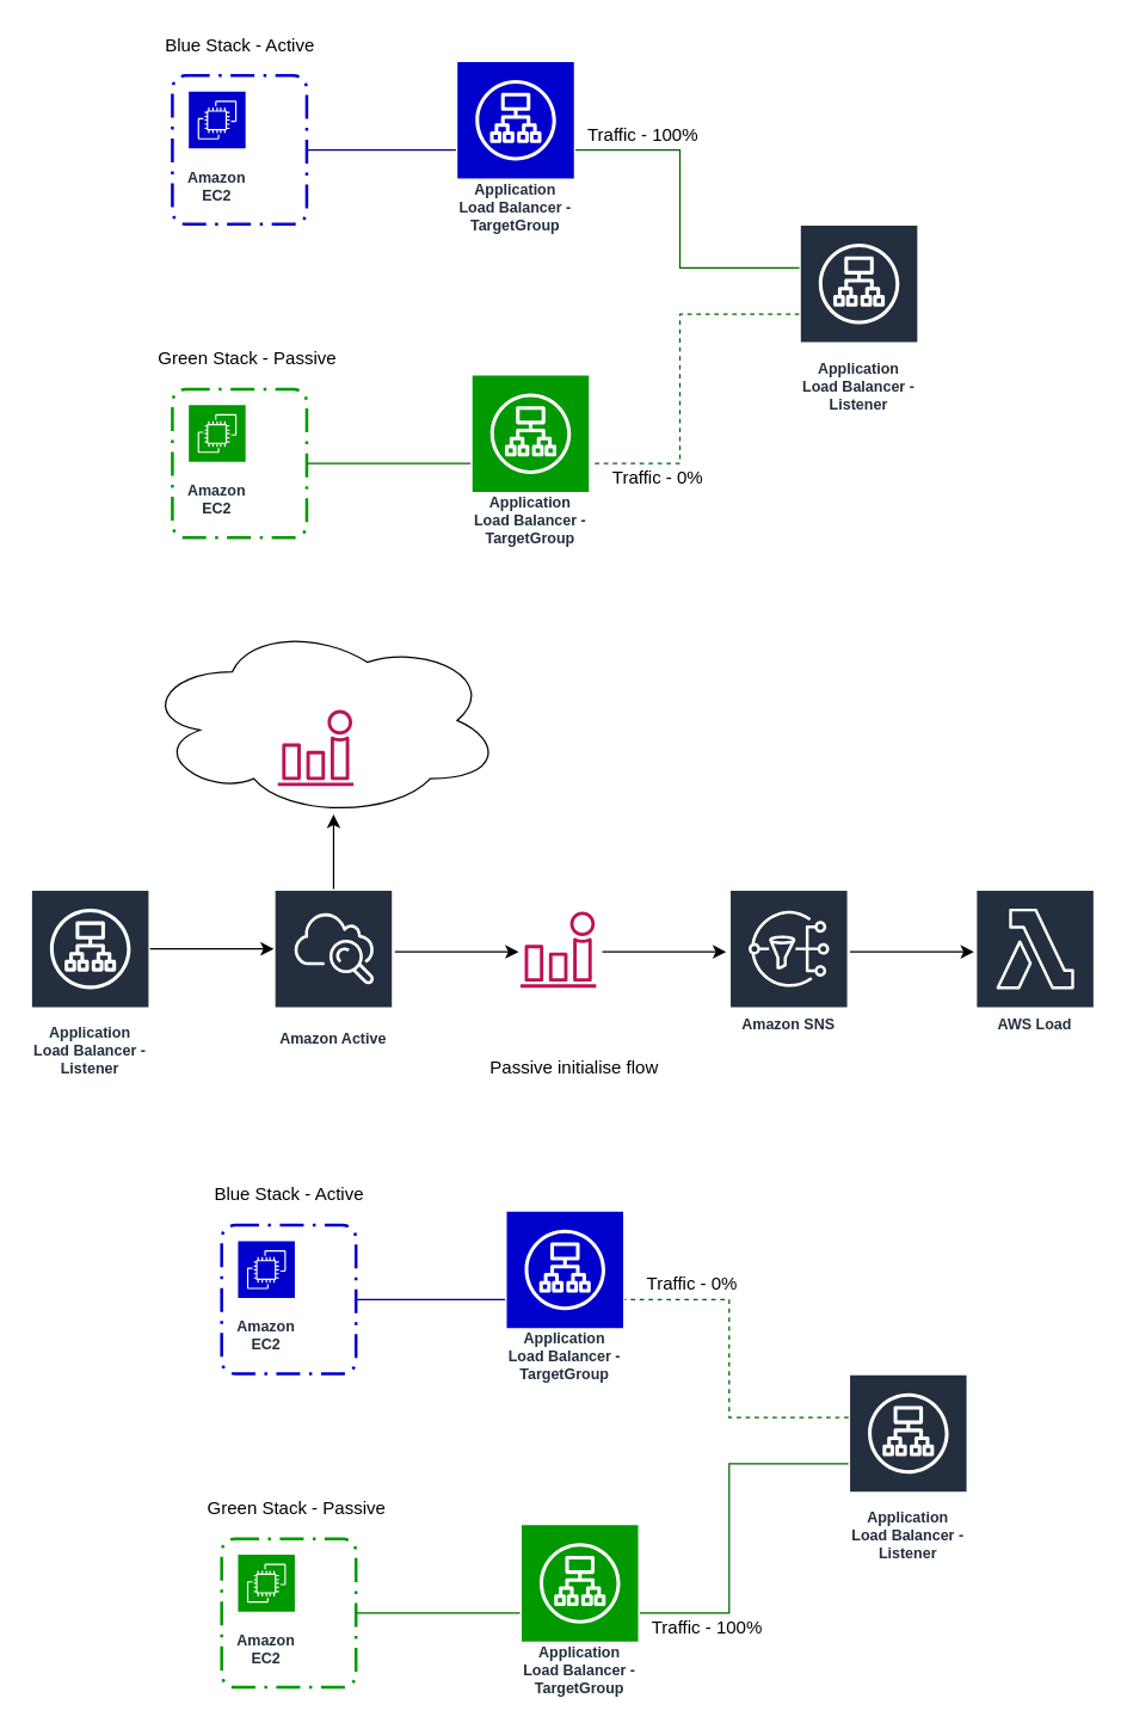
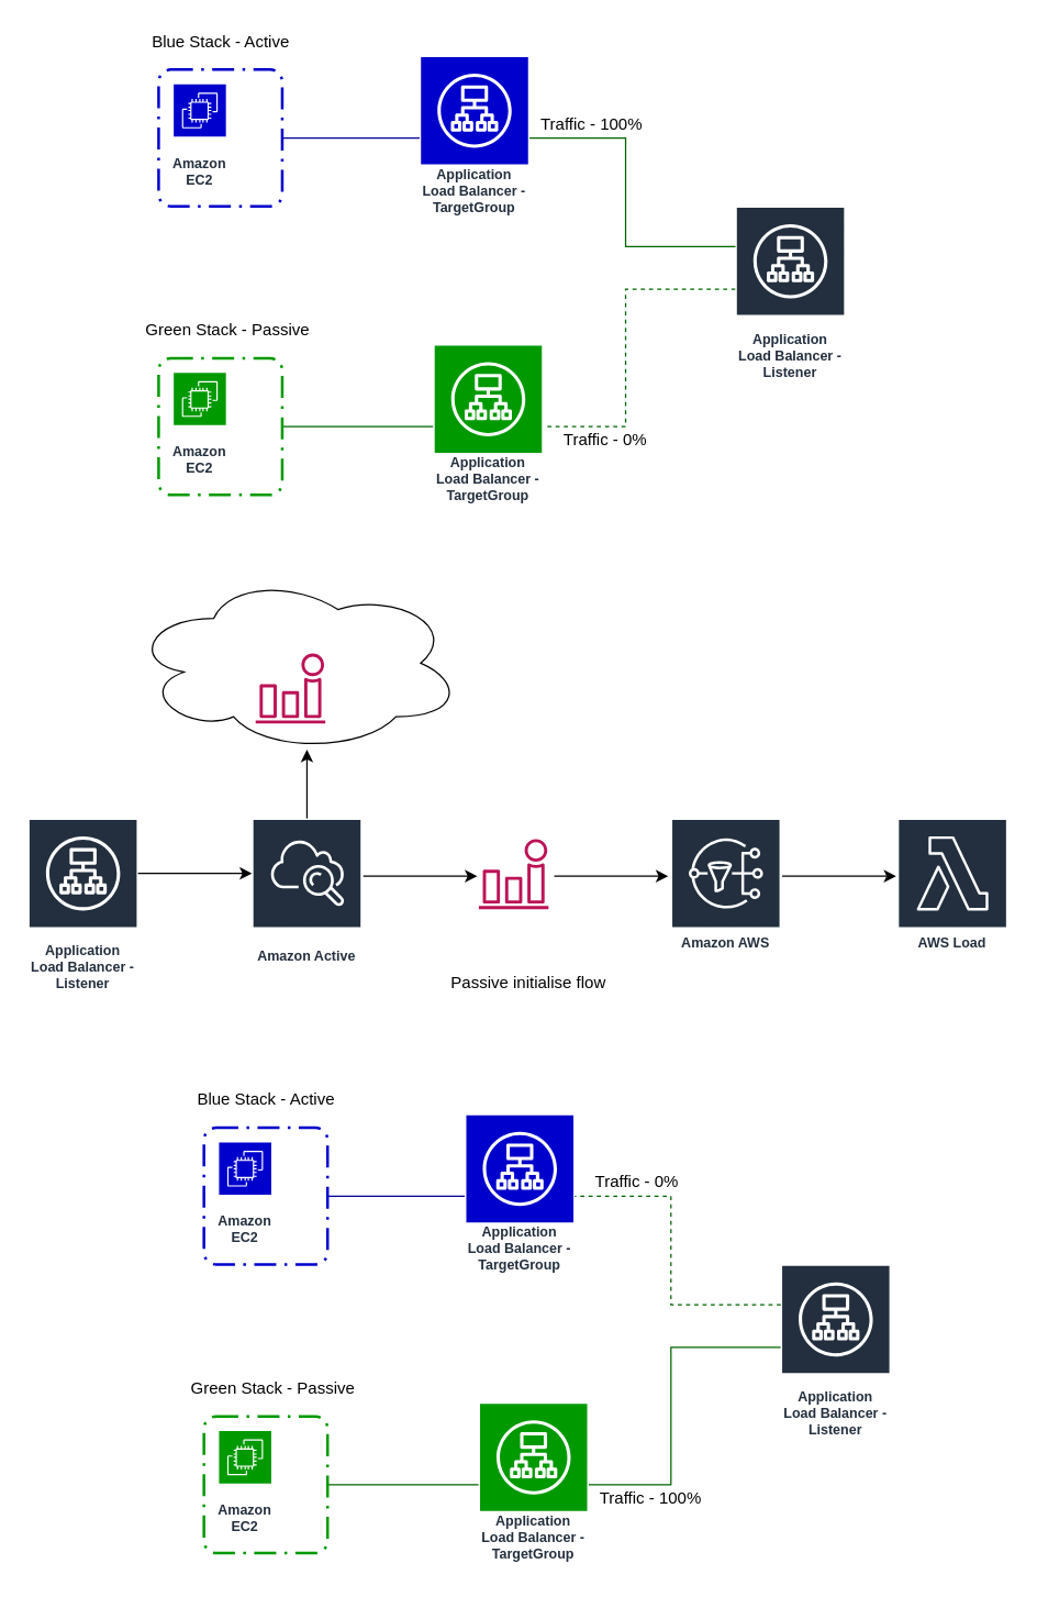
- <mxCell id="34" value="Amazon SNS" style="outlineConnect=0;fontColor=#232F3E;gradientColor=none;strokeColor=#ffffff;fillColor=#232F3E;dashed=0;verticalLabelPosition=middle;verticalAlign=bottom;align=center;html=1;whiteSpace=wrap;fontSize=10;fontStyle=1;spacing=3;shape=mxgraph.aws4.productIcon;prIcon=mxgraph.aws4.sns;" vertex="1" parent="1"><mxGeometry x="488" y="595" width="80" height="100" as="geometry" /></mxCell>
+ <mxCell id="34" value="Amazon AWS" style="outlineConnect=0;fontColor=#232F3E;gradientColor=none;strokeColor=#ffffff;fillColor=#232F3E;dashed=0;verticalLabelPosition=middle;verticalAlign=bottom;align=center;html=1;whiteSpace=wrap;fontSize=10;fontStyle=1;spacing=3;shape=mxgraph.aws4.productIcon;prIcon=mxgraph.aws4.sns;" vertex="1" parent="1"><mxGeometry x="488" y="595" width="80" height="100" as="geometry" /></mxCell>
